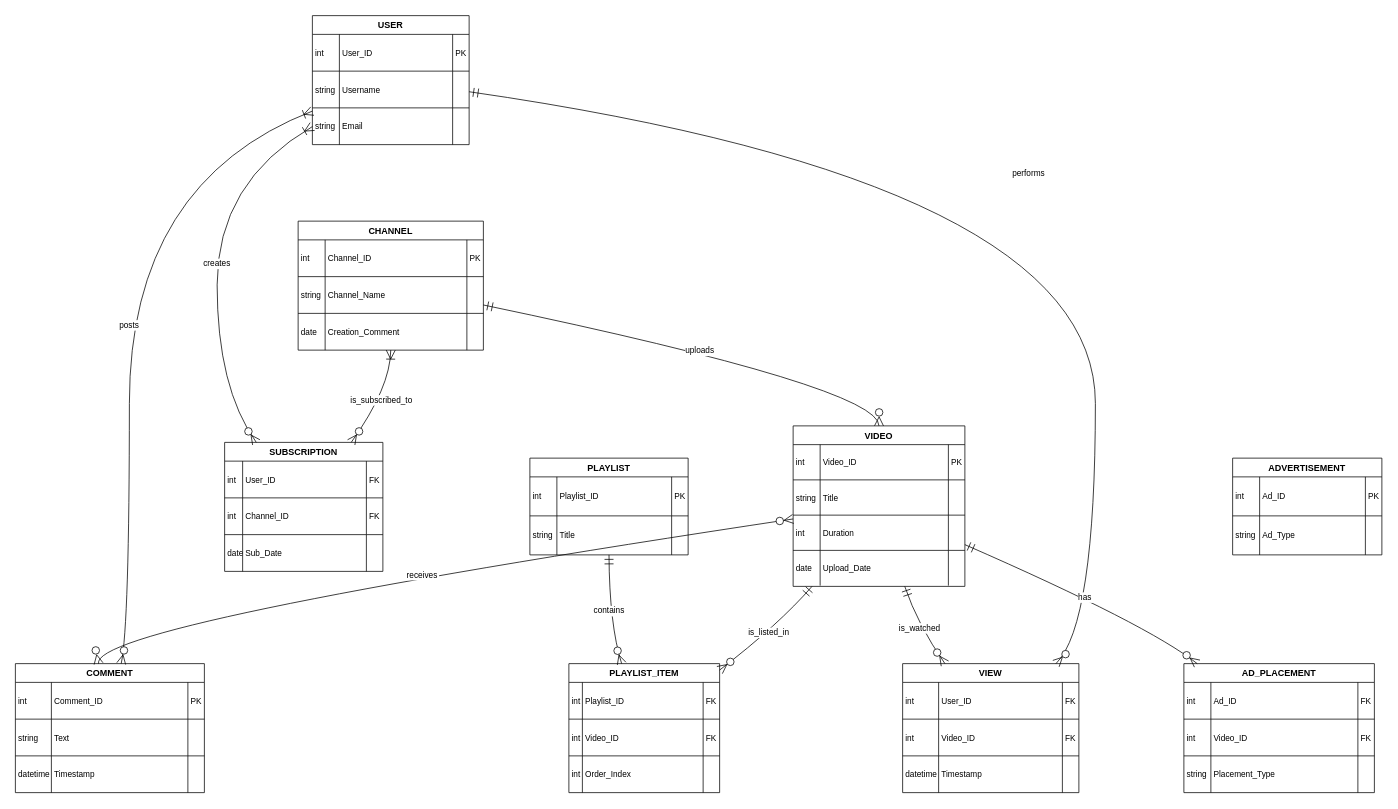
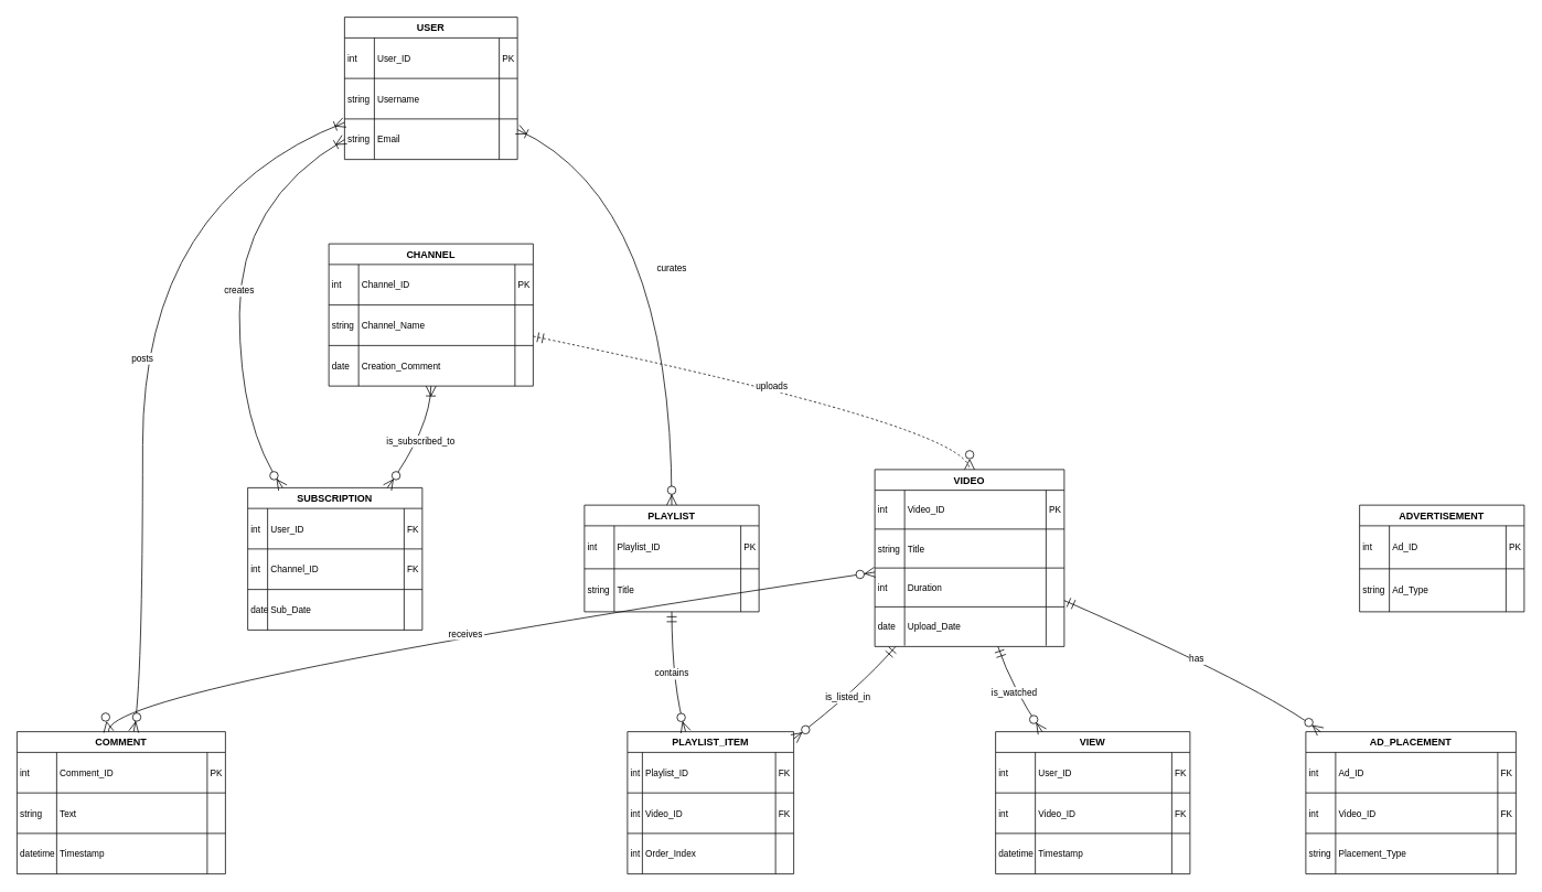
- <mxCell id="137" value="performs" style="curved=1;startArrow=ERmandOne;startSize=10;;endArrow=ERzeroToMany;endSize=10;;exitX=1;exitY=0.59;entryX=0.87;entryY=0;rounded=0;" edge="1" parent="1" source="2" target="93"><mxGeometry relative="1" as="geometry"><Array as="points"><mxPoint x="1460" y="242" /><mxPoint x="1460" y="832" /></Array></mxGeometry></mxCell>
+ <mxCell id="133" value="curates" style="curved=1;startArrow=ERoneToMany;startSize=10;;endArrow=ERzeroToMany;endSize=10;;exitX=1;exitY=0.79;entryX=0.5;entryY=0;rounded=0;" edge="1" parent="1" source="2" target="71"><mxGeometry relative="1" as="geometry"><Array as="points"><mxPoint x="812" y="242" /></Array></mxGeometry></mxCell>
- <mxCell id="128" value="uploads" style="curved=1;startArrow=ERmandOne;startSize=10;;endArrow=ERzeroToMany;endSize=10;;exitX=1;exitY=0.65;entryX=0.5;entryY=0;rounded=0;" edge="1" parent="1" source="15" target="28"><mxGeometry relative="1" as="geometry"><Array as="points"><mxPoint x="1172" y="516" /></Array></mxGeometry></mxCell>
+ <mxCell id="128" value="uploads" style="curved=1;startArrow=ERmandOne;startSize=10;endArrow=ERzeroToMany;endSize=10;exitX=1;exitY=0.65;entryX=0.5;entryY=0;rounded=0;dashed=1;" edge="1" parent="1" source="15" target="28"><mxGeometry relative="1" as="geometry"><Array as="points"><mxPoint x="1172" y="516" /></Array></mxGeometry></mxCell>
